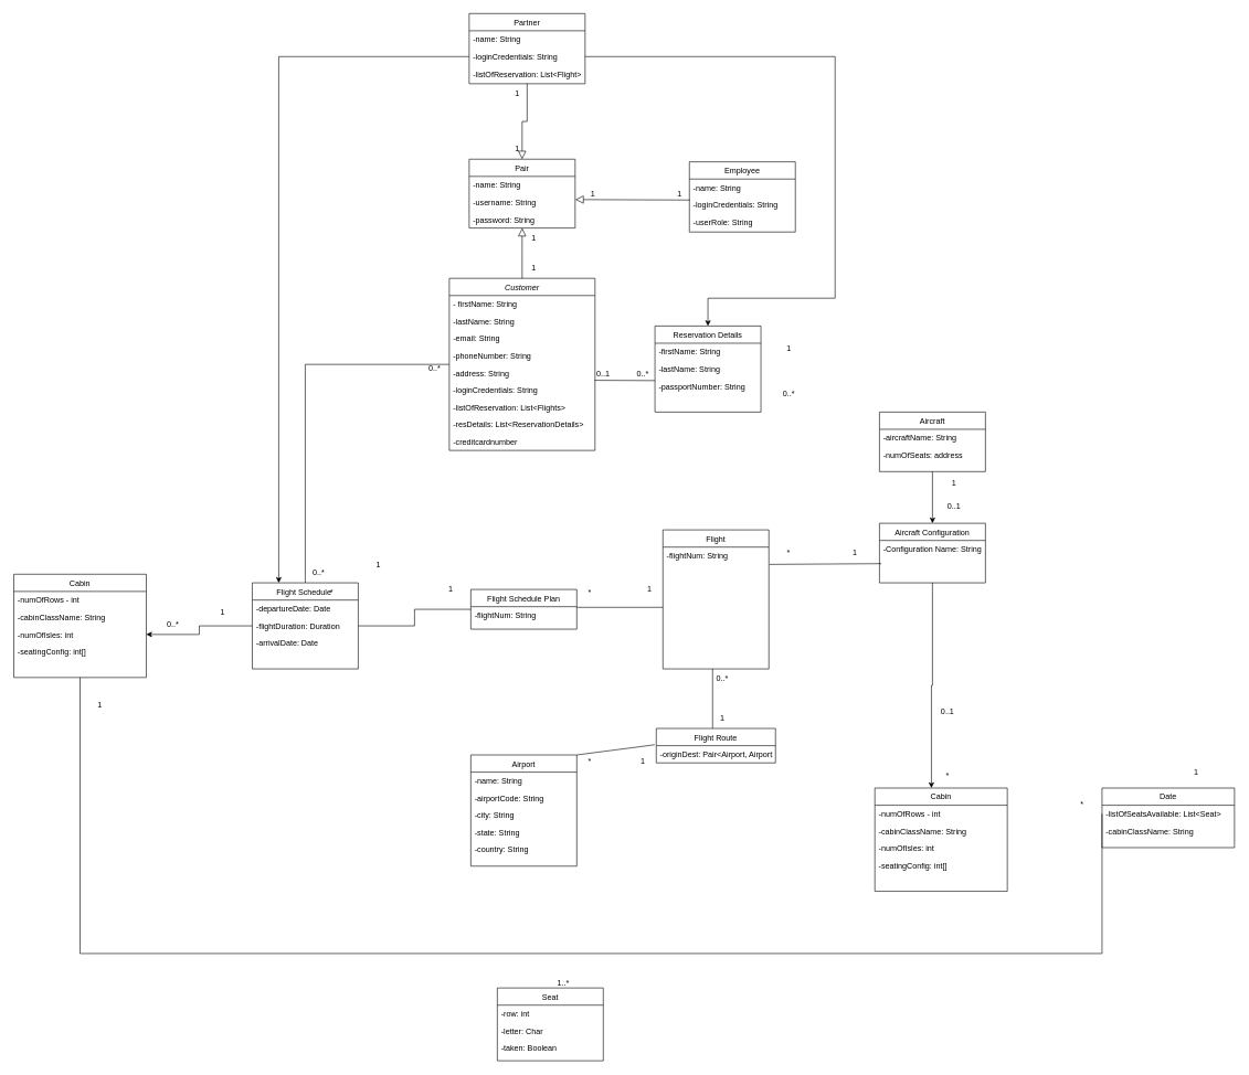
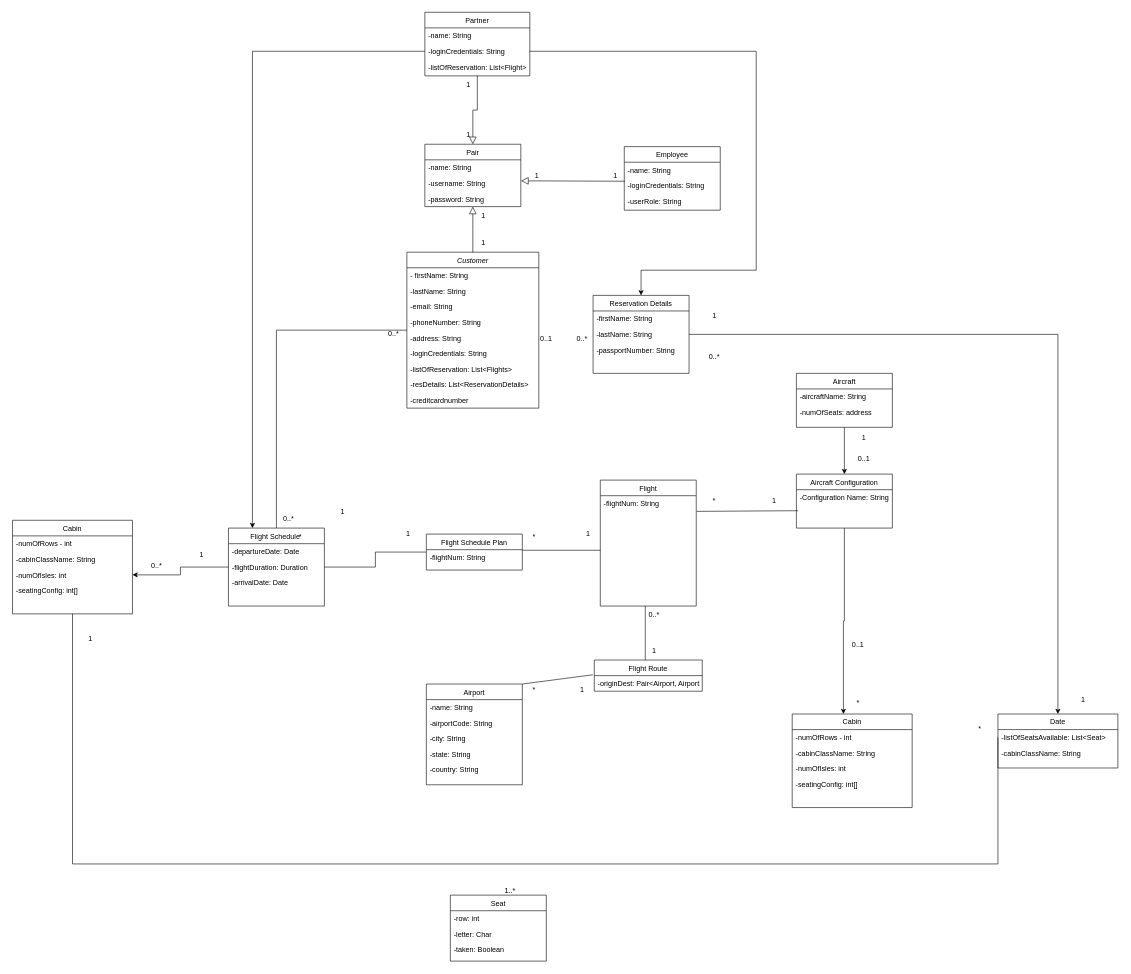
+ <mxCell id="20" style="edgeStyle=orthogonalEdgeStyle;rounded=0;orthogonalLoop=1;jettySize=auto;html=1;entryX=0.5;entryY=0;entryDx=0;entryDy=0;" parent="1" source="21" target="87" edge="1"><mxGeometry relative="1" as="geometry" /></mxCell>
- <mxCell id="47" value="" style="endArrow=none;html=1;rounded=0;exitX=0.997;exitY=0.925;exitDx=0;exitDy=0;exitPerimeter=0;entryX=0;entryY=0.173;entryDx=0;entryDy=0;entryPerimeter=0;" parent="1" source="8" target="24" edge="1"><mxGeometry width="50" height="50" relative="1" as="geometry"><mxPoint x="910" y="630" as="sourcePoint" /><mxPoint x="960" y="580" as="targetPoint" /></mxGeometry></mxCell>
